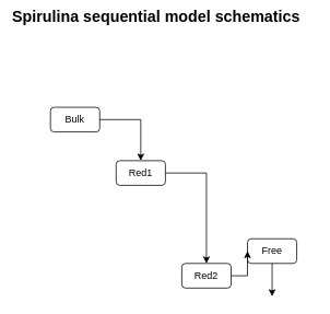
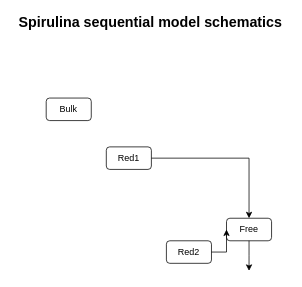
- <mxCell id="10" value="Spirulina sequential model schematics" style="text;html=1;strokeColor=none;fillColor=none;align=center;verticalAlign=middle;whiteSpace=wrap;rounded=0;fontSize=19;fontStyle=1" parent="1" vertex="1"><mxGeometry x="10" y="10" width="360" height="20" as="geometry" /></mxCell>
+ <mxCell id="10" value="Spirulina sequential model schematics" style="text;html=1;strokeColor=none;fillColor=none;align=center;verticalAlign=middle;whiteSpace=wrap;rounded=0;fontSize=19;fontStyle=1" parent="1" vertex="1"><mxGeometry y="20" width="360" height="20" as="geometry" x="20" /></mxCell>
- <mxCell id="2" style="edgeStyle=orthogonalEdgeStyle;rounded=0;orthogonalLoop=1;jettySize=auto;html=1;entryX=0.5;entryY=0;entryDx=0;entryDy=0;" parent="1" source="3" target="5" edge="1"><mxGeometry relative="1" as="geometry" /></mxCell>
- <mxCell id="4" style="edgeStyle=orthogonalEdgeStyle;rounded=0;orthogonalLoop=1;jettySize=auto;html=1;entryX=0.5;entryY=0;entryDx=0;entryDy=0;" parent="1" source="5" target="7" edge="1"><mxGeometry relative="1" as="geometry" /></mxCell>
+ <mxCell id="4" style="edgeStyle=orthogonalEdgeStyle;rounded=0;orthogonalLoop=1;jettySize=auto;html=1;" parent="1" source="5" target="9" edge="1"><mxGeometry relative="1" as="geometry" /></mxCell>
